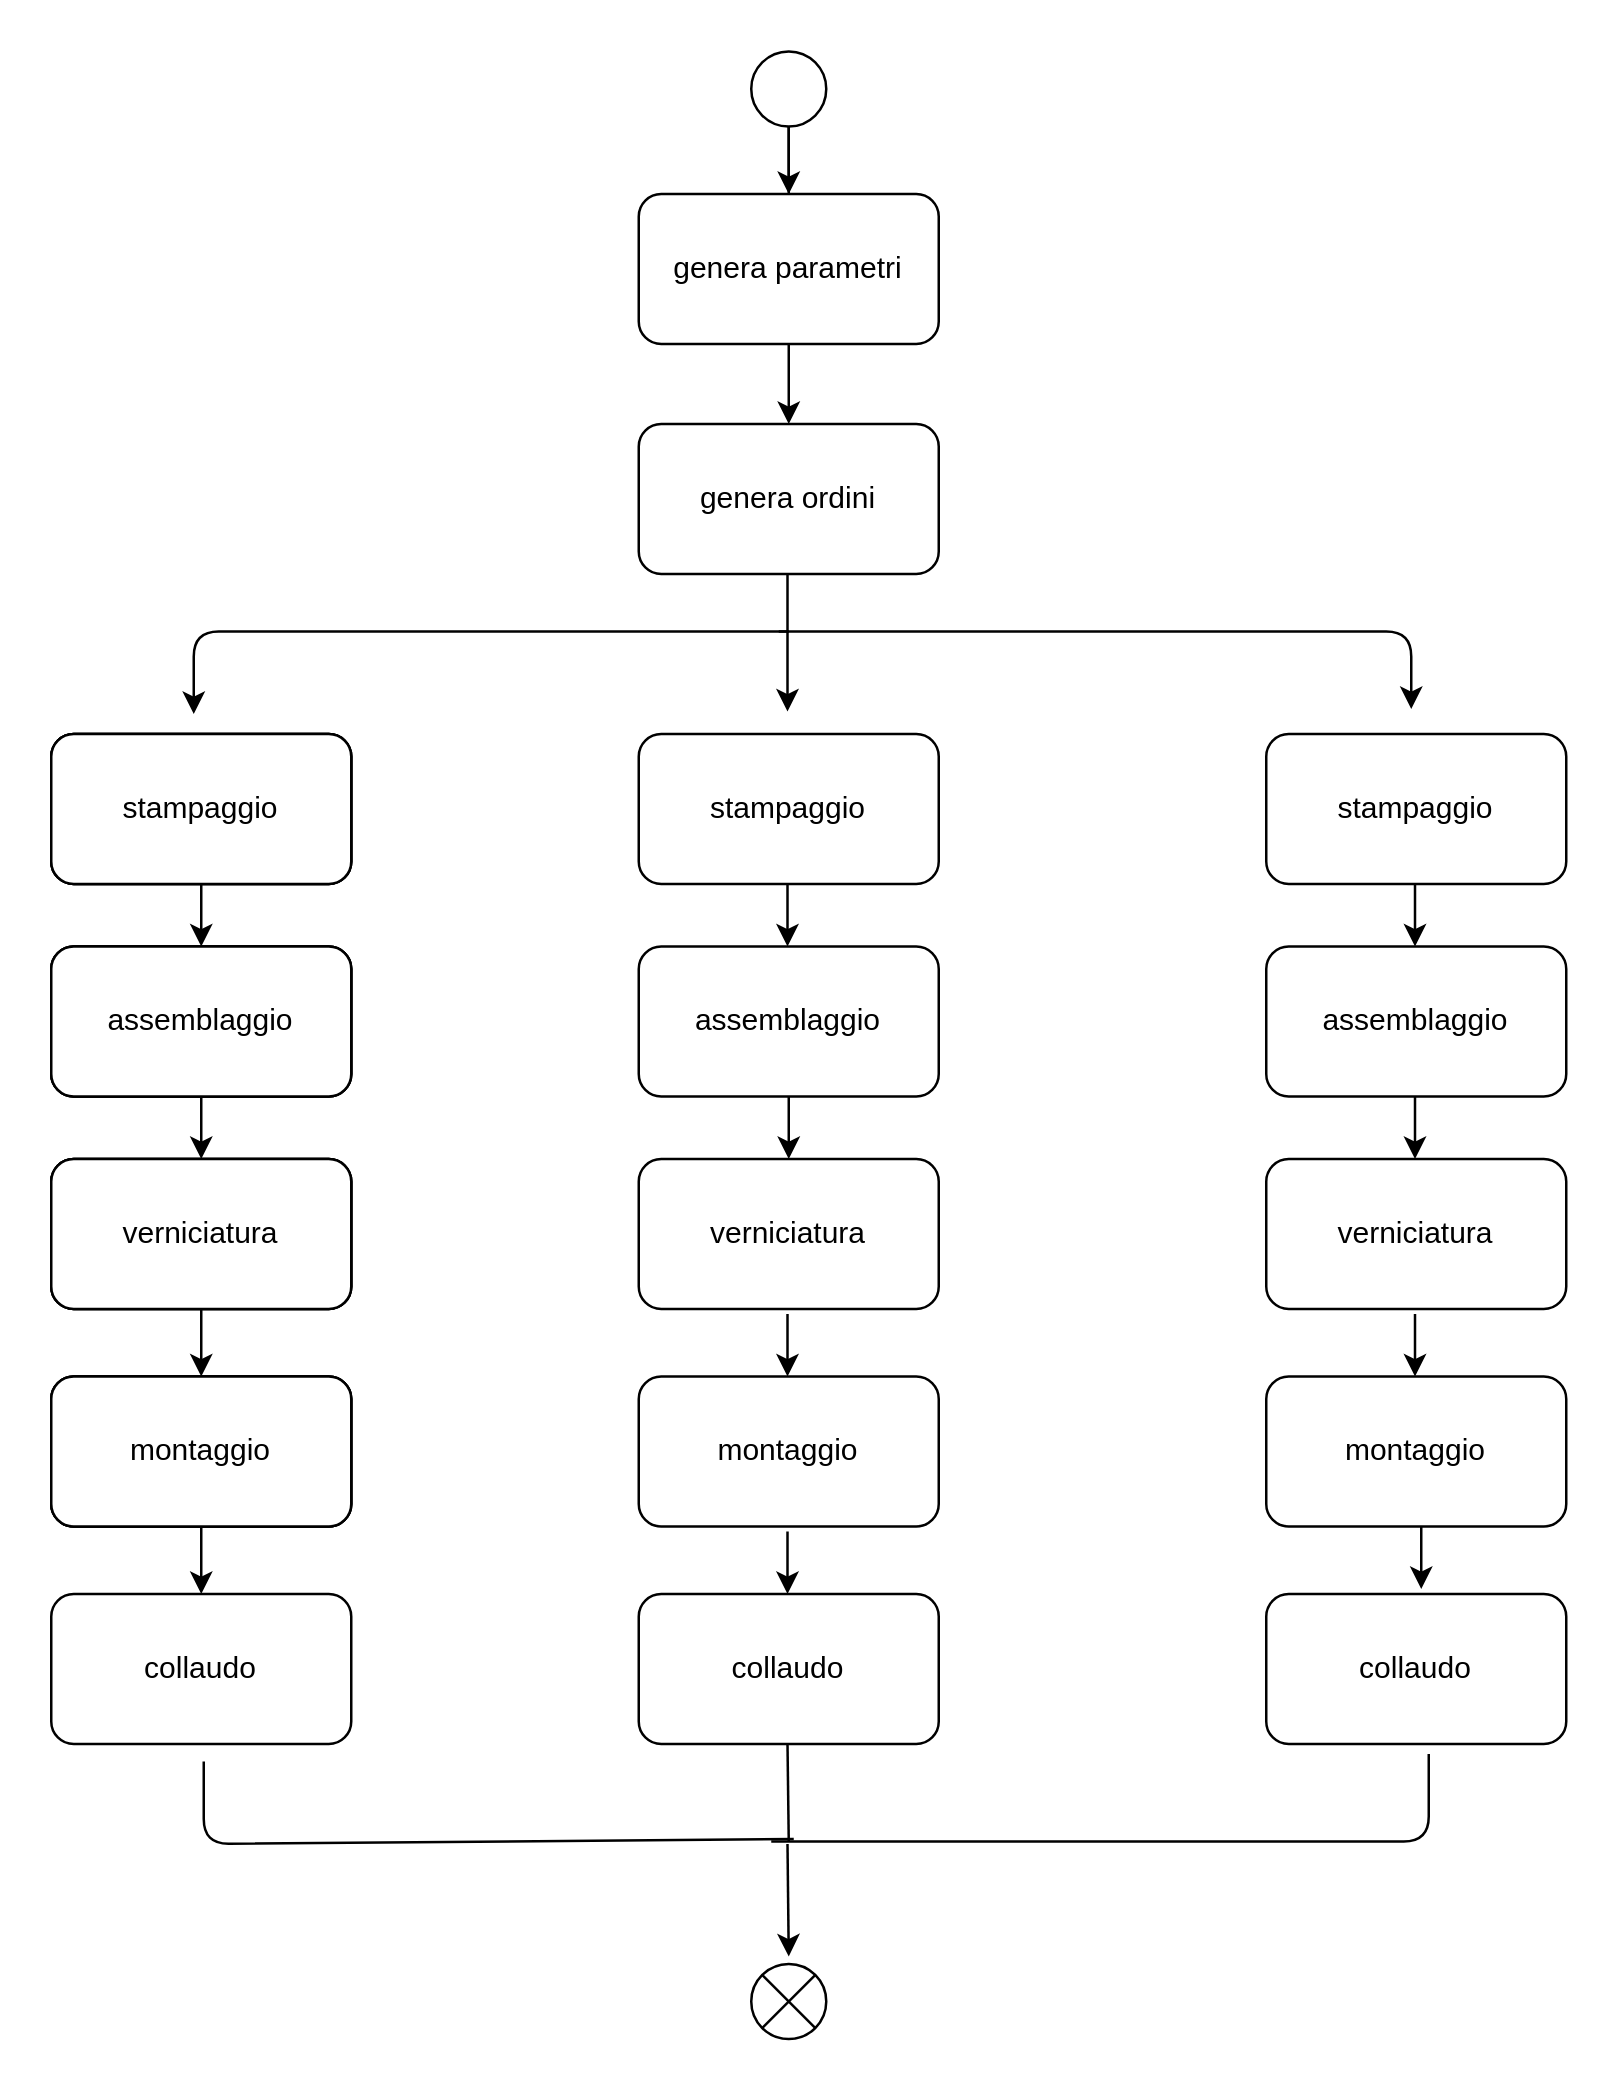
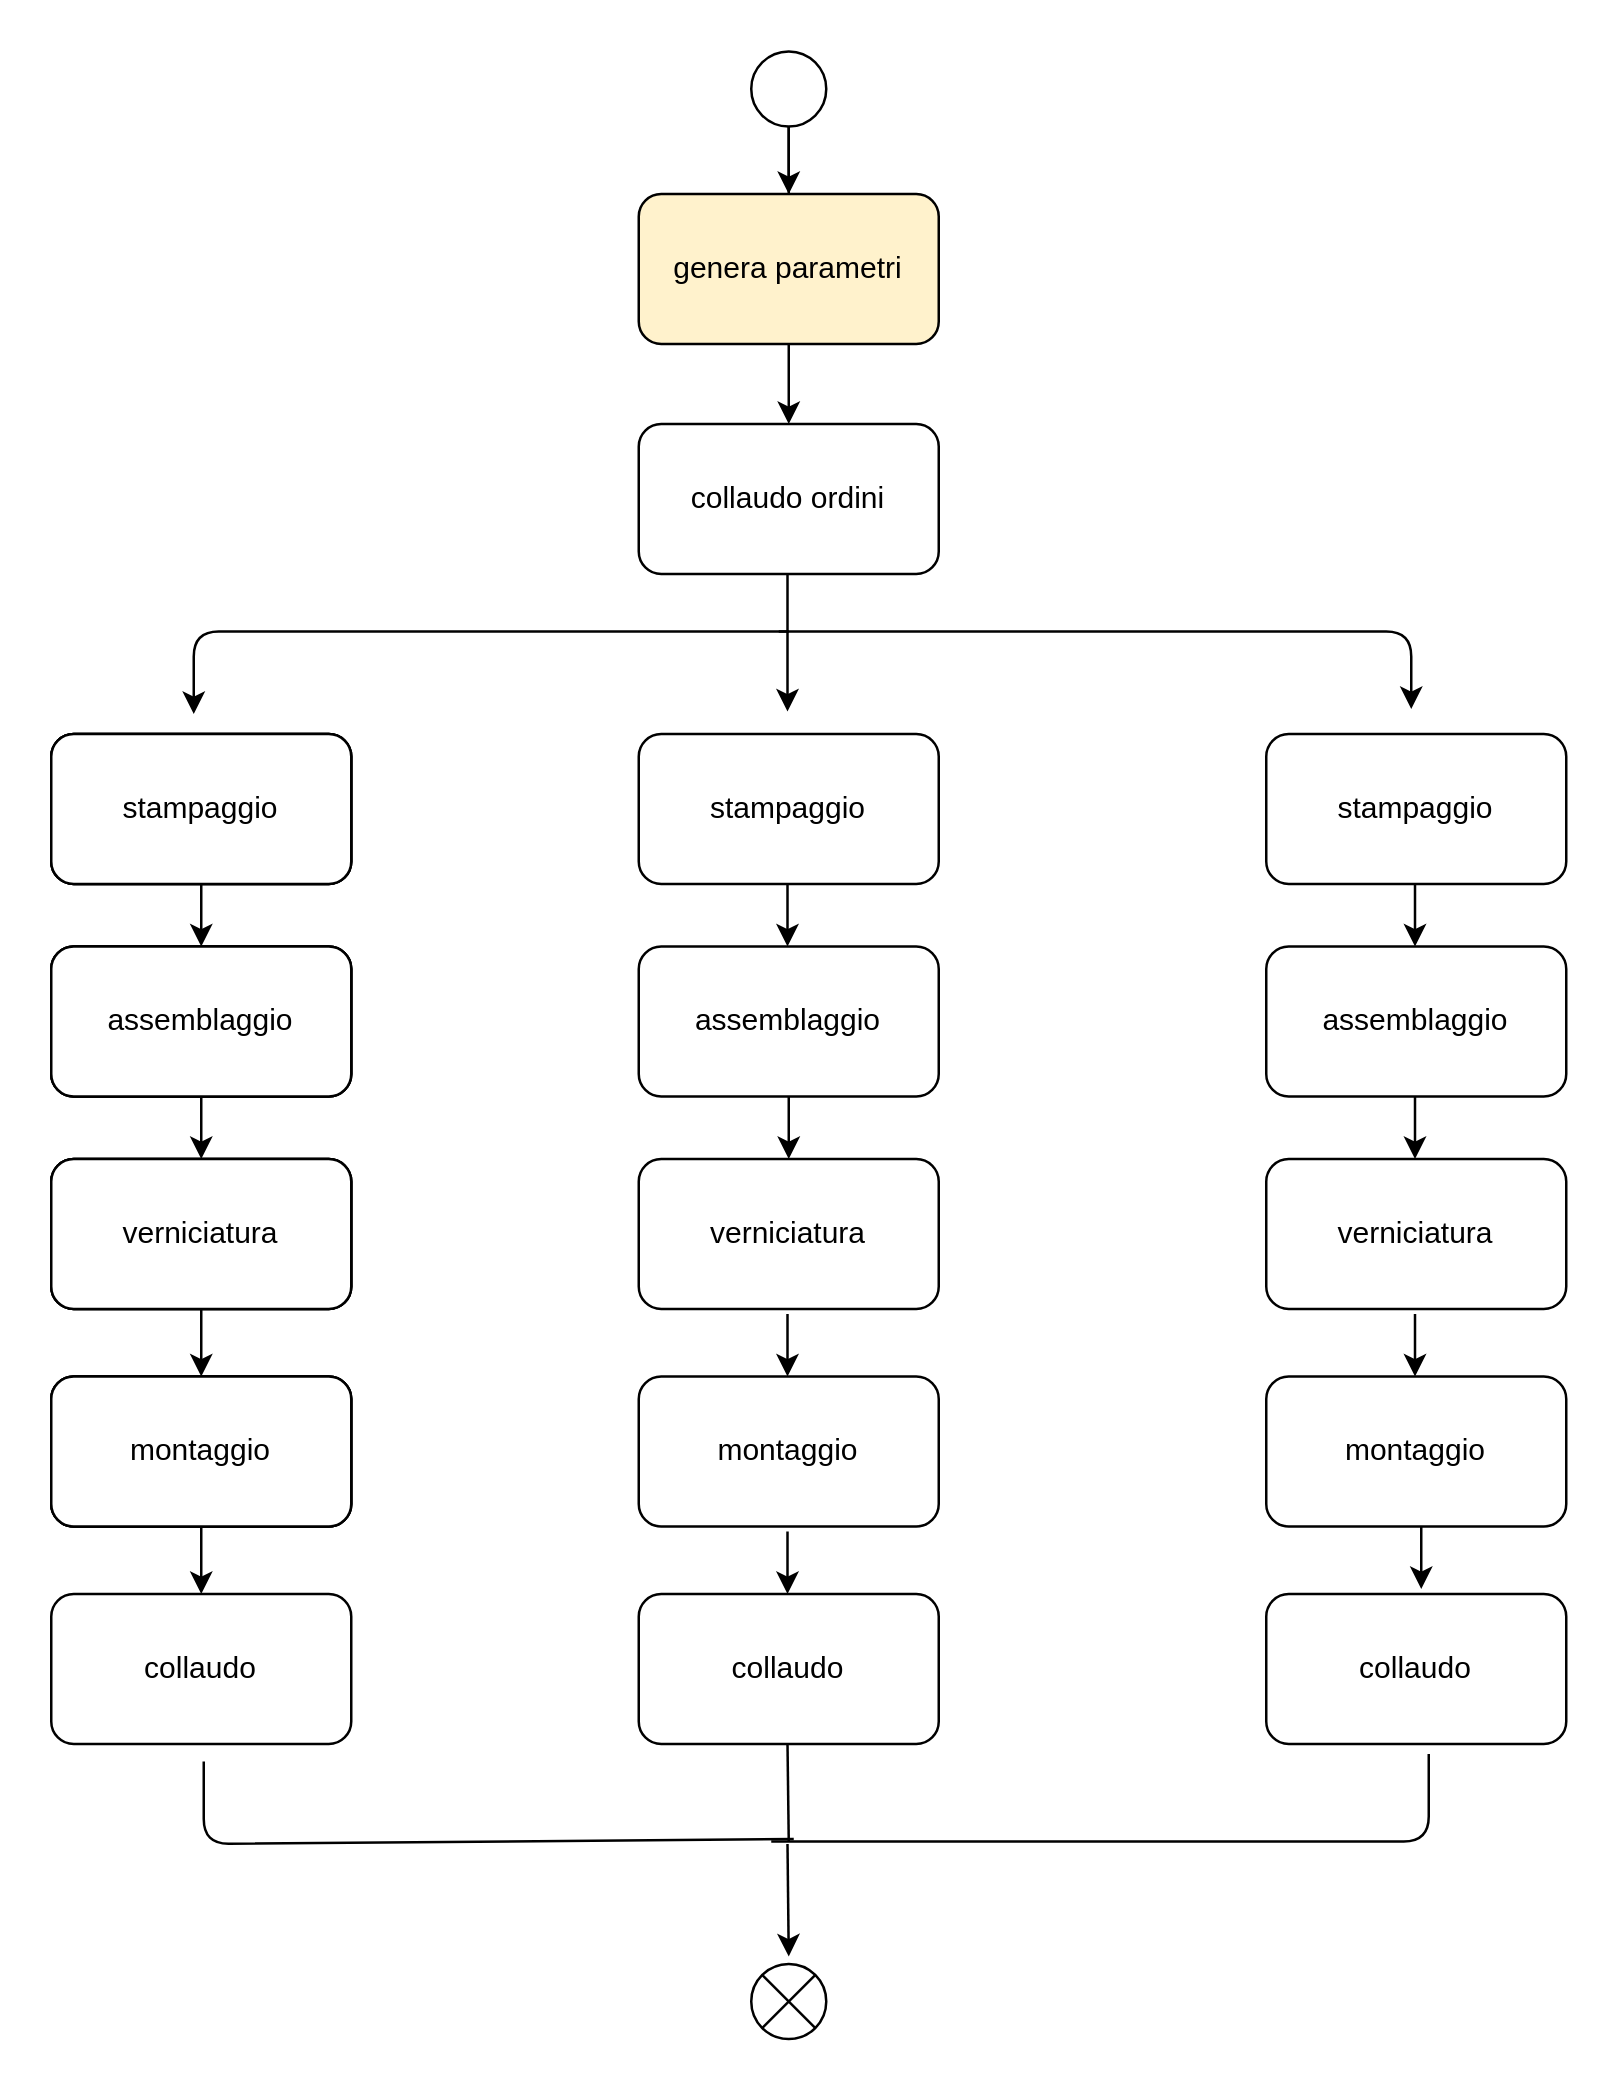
- <mxCell id="6" value="&lt;font color=&quot;#000000&quot;&gt;genera parametri&lt;/font&gt;" style="rounded=1;whiteSpace=wrap;html=1;fillColor=#FFFFFF;strokeColor=#000000;" parent="1" vertex="1"><mxGeometry x="255" y="77" width="120" height="60" as="geometry" /></mxCell>
+ <mxCell id="6" value="&lt;font color=&quot;#000000&quot;&gt;genera parametri&lt;/font&gt;" style="rounded=1;whiteSpace=wrap;html=1;fillColor=#fff2cc;strokeColor=#000000;" parent="1" vertex="1"><mxGeometry x="255" y="77" width="120" height="60" as="geometry" /></mxCell>
- <mxCell id="7" value="&lt;font color=&quot;#000000&quot;&gt;genera ordini&lt;/font&gt;" style="rounded=1;whiteSpace=wrap;html=1;fillColor=#FFFFFF;strokeColor=#000000;" parent="1" vertex="1"><mxGeometry x="255" y="169" width="120" height="60" as="geometry" /></mxCell>
+ <mxCell id="7" value="&lt;font color=&quot;#000000&quot;&gt;collaudo ordini&lt;/font&gt;" style="rounded=1;whiteSpace=wrap;html=1;fillColor=#FFFFFF;strokeColor=#000000;" parent="1" vertex="1"><mxGeometry x="255" y="169" width="120" height="60" as="geometry" /></mxCell>
